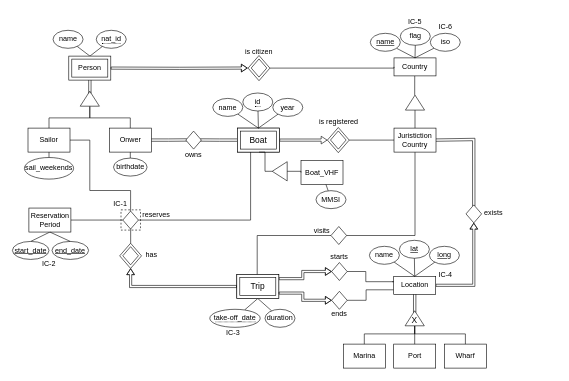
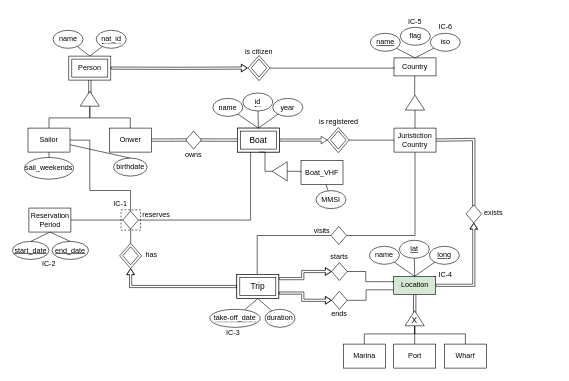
- <mxCell id="59" style="edgeStyle=none;rounded=0;orthogonalLoop=1;jettySize=auto;html=1;entryX=0.5;entryY=0;entryDx=0;entryDy=0;endArrow=none;endFill=0;" parent="1" source="56" target="57" edge="1"><mxGeometry relative="1" as="geometry" /></mxCell>
- <mxCell id="35" value="" style="edgeStyle=none;rounded=0;orthogonalLoop=1;jettySize=auto;html=1;endArrow=none;endFill=0;entryX=0.5;entryY=1;entryDx=0;entryDy=0;exitX=0.5;exitY=0;exitDx=0;exitDy=0;" parent="1" source="36" target="26" edge="1"><mxGeometry relative="1" as="geometry"><mxPoint x="248" y="280" as="sourcePoint" /></mxGeometry></mxCell>
+ <mxCell id="35" value="" style="edgeStyle=none;rounded=0;orthogonalLoop=1;jettySize=auto;html=1;endArrow=none;endFill=0;exitX=0.5;exitY=0;exitDx=0;exitDy=0;" parent="1" source="36" target="25" edge="1"><mxGeometry relative="1" as="geometry"><mxPoint x="248" y="280" as="sourcePoint" /></mxGeometry></mxCell>
- <mxCell id="46" value="Location" style="rounded=0;whiteSpace=wrap;html=1;container=0;" parent="1" vertex="1"><mxGeometry x="655.5" y="460" width="70" height="30" as="geometry" /></mxCell>
+ <mxCell id="46" value="Location" style="rounded=0;whiteSpace=wrap;html=1;container=0;fillColor=#d5e8d4;" parent="1" vertex="1"><mxGeometry x="655.5" y="460" width="70" height="30" as="geometry" /></mxCell>
